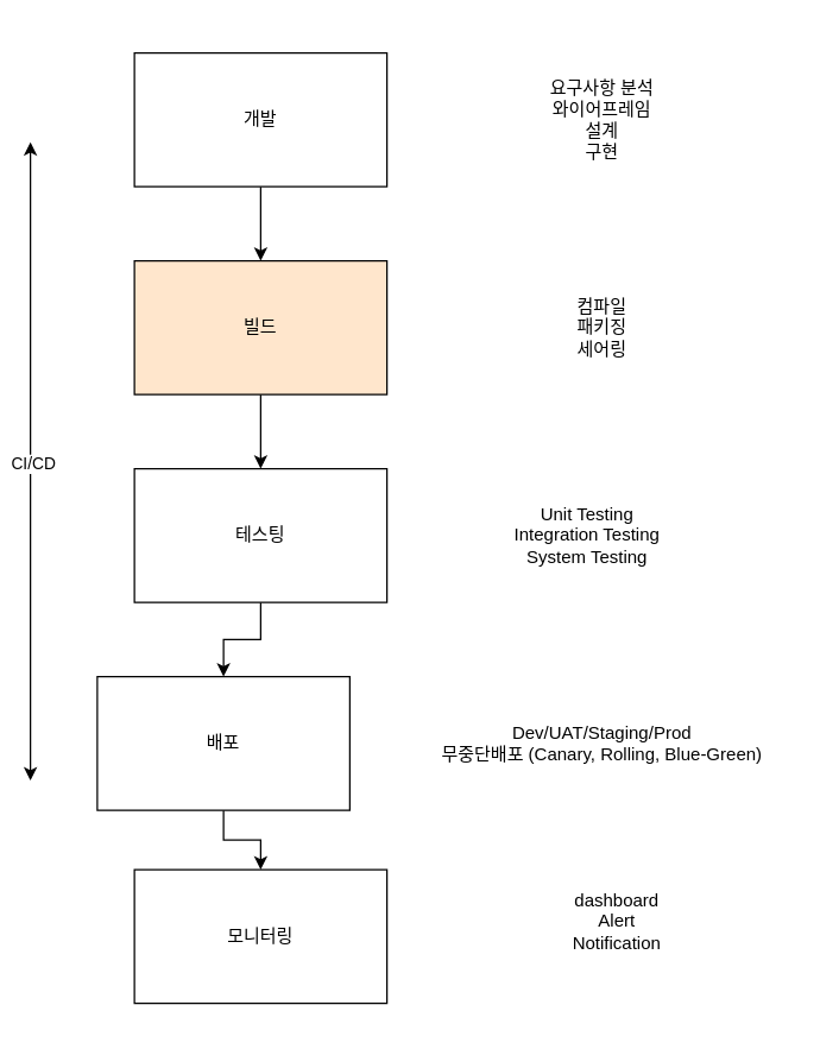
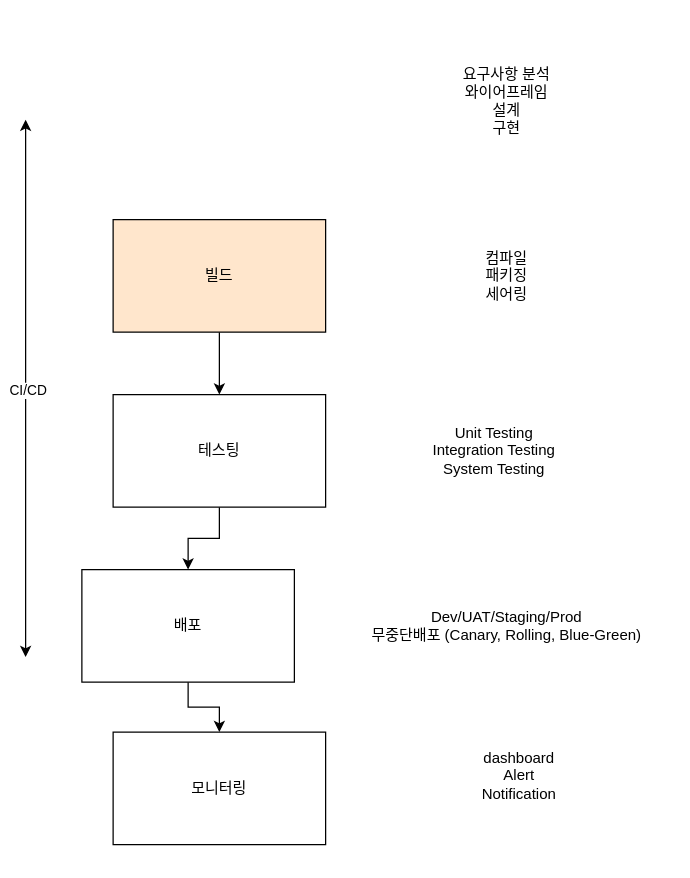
- <mxCell id="3" value="개발" style="rounded=0;whiteSpace=wrap;html=1;" parent="1" vertex="1"><mxGeometry x="90" y="35" width="170" height="90" as="geometry" /></mxCell>
- <mxCell id="2" style="edgeStyle=orthogonalEdgeStyle;rounded=0;orthogonalLoop=1;jettySize=auto;html=1;entryX=0.5;entryY=0;entryDx=0;entryDy=0;" parent="1" source="3" target="5" edge="1"><mxGeometry relative="1" as="geometry" /></mxCell>
